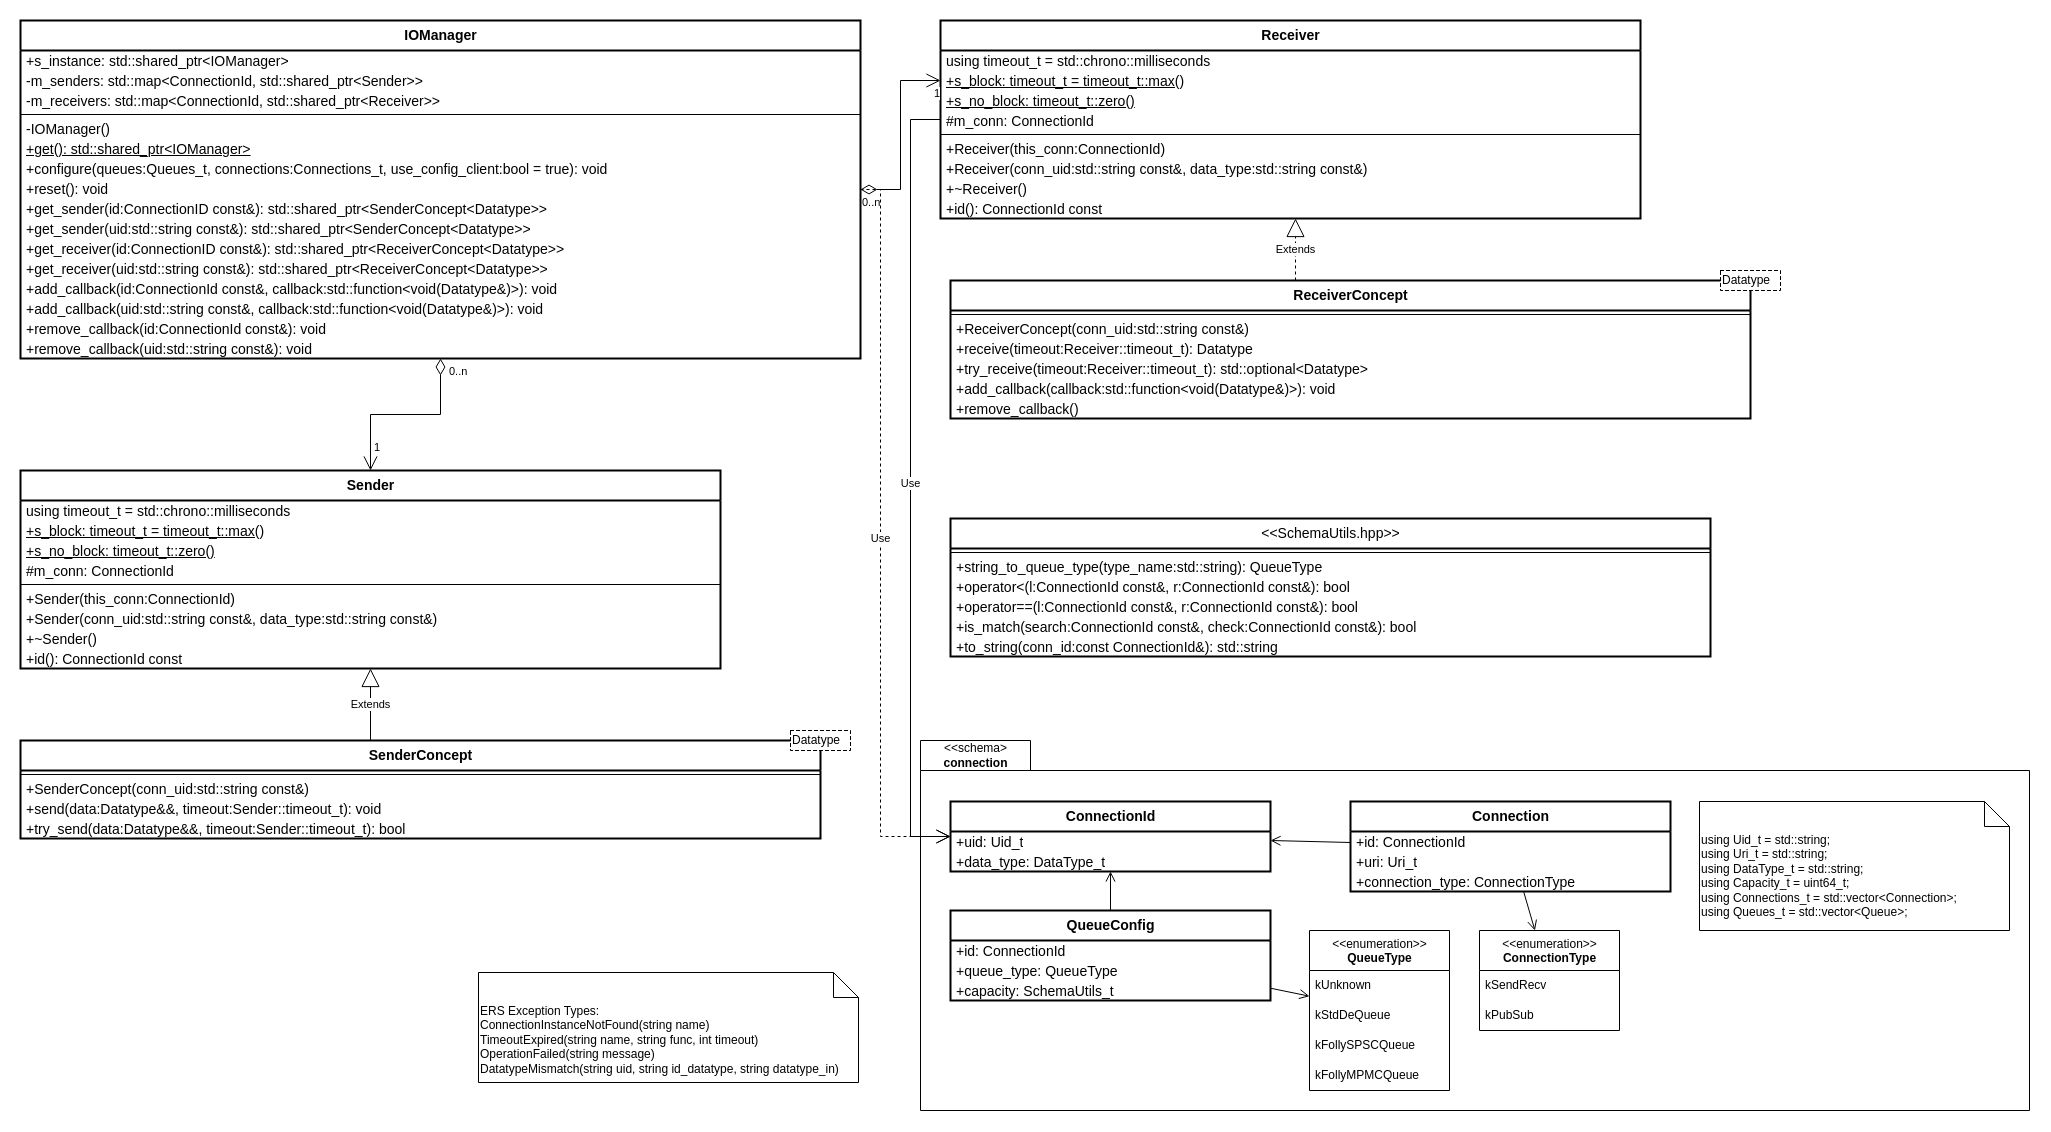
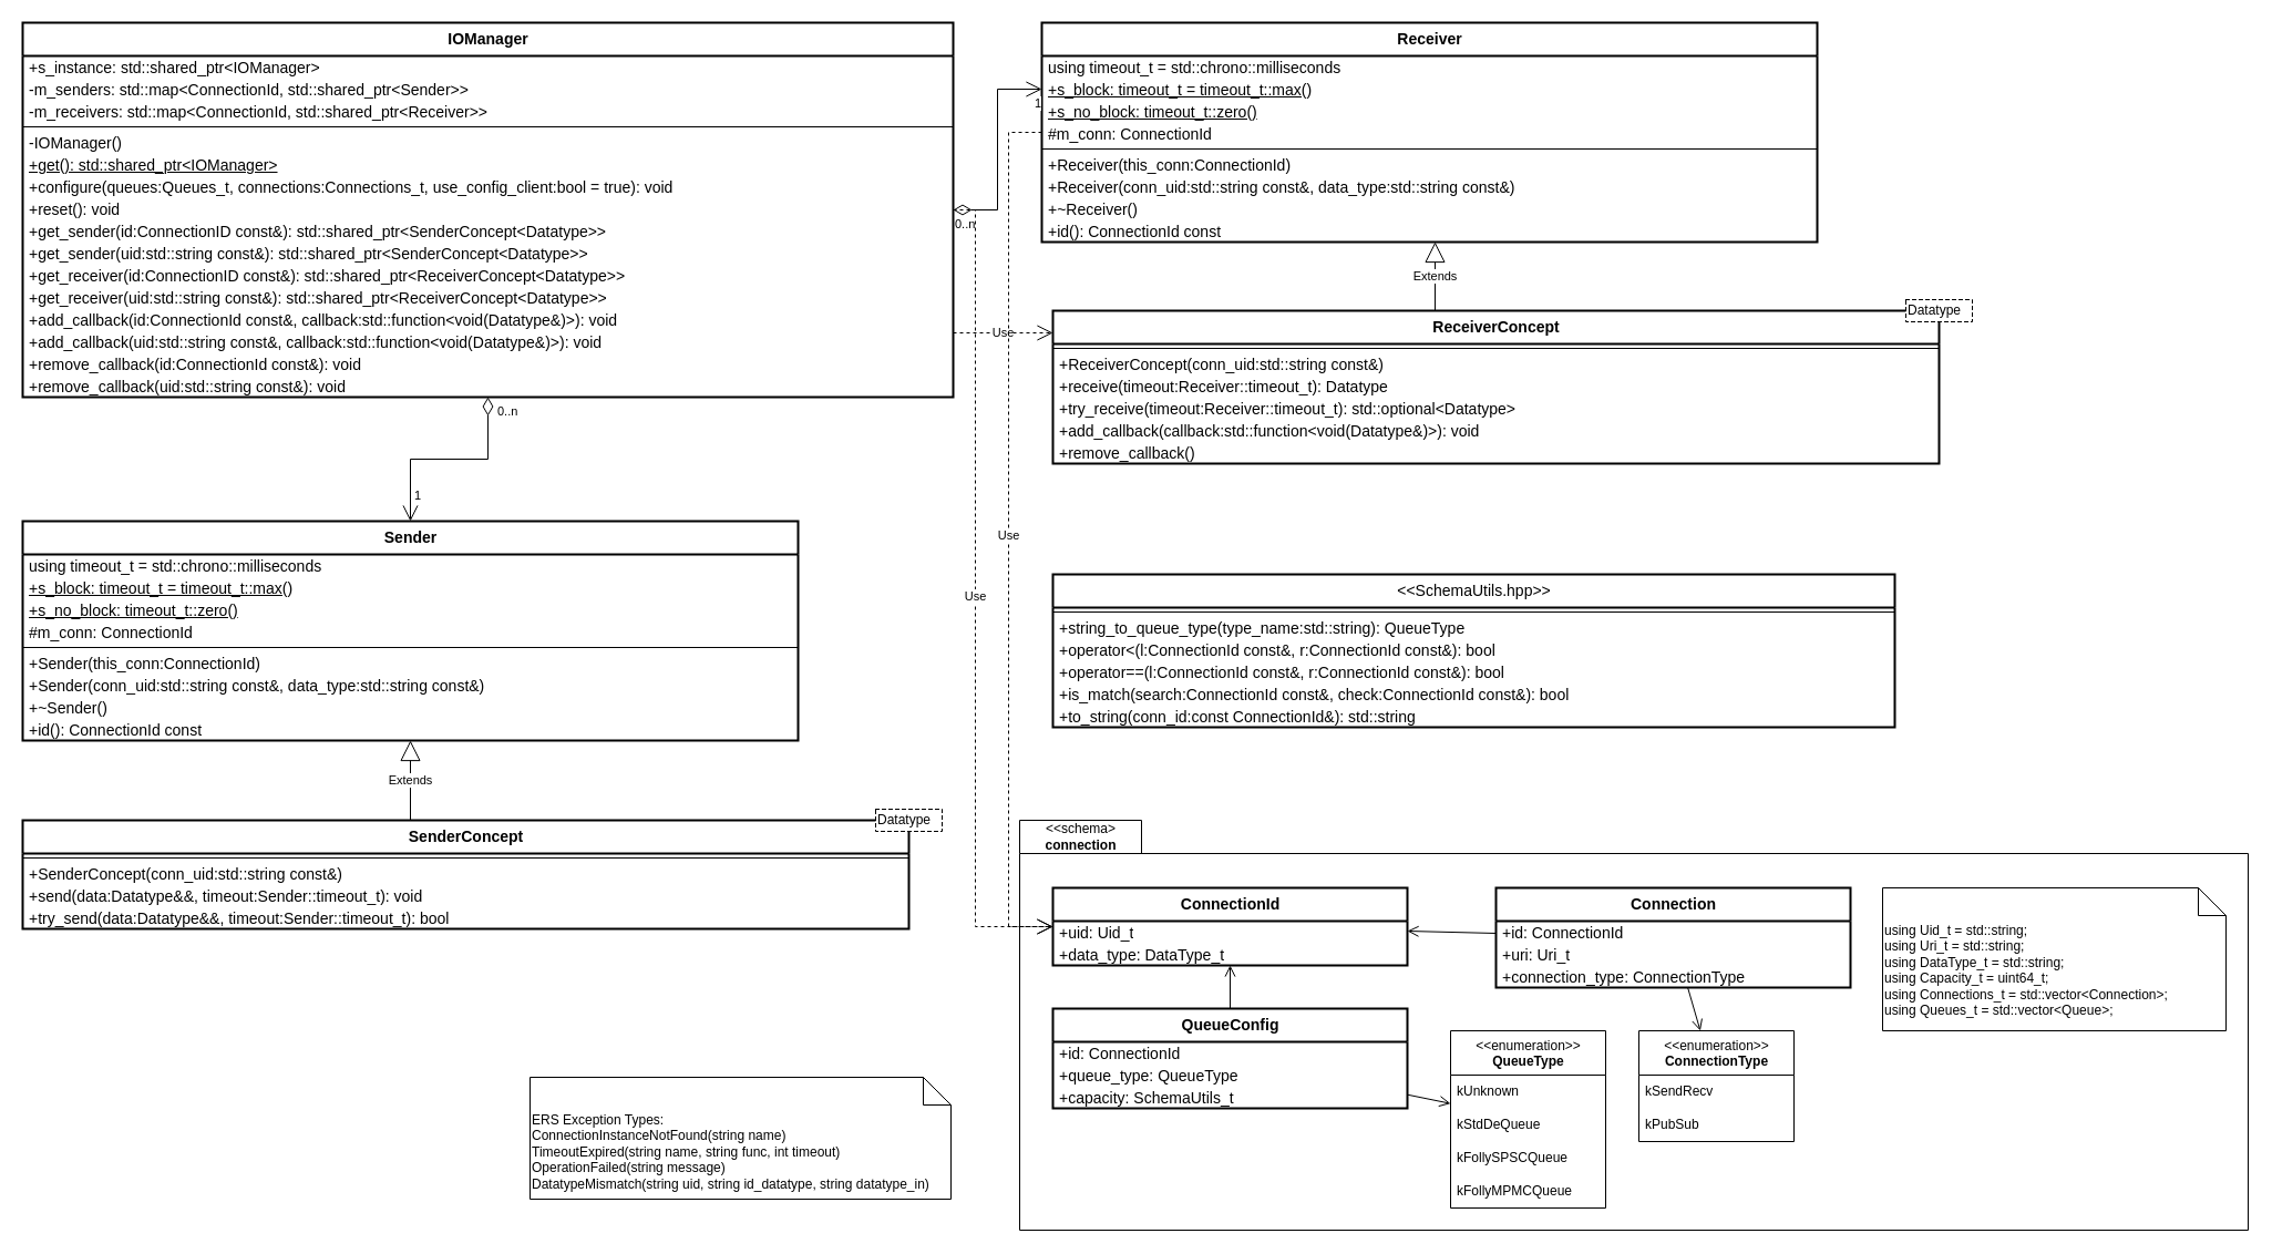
- <mxCell id="89" value="Extends" style="endArrow=block;endSize=16;endFill=0;html=1;rounded=0;edgeStyle=elbowEdgeStyle;dashed=1;" parent="1" source="63" target="19" edge="1"><mxGeometry width="160" relative="1" as="geometry"><mxPoint x="405.8" y="820" as="sourcePoint" /><mxPoint x="388.486" y="618" as="targetPoint" /></mxGeometry></mxCell>
+ <mxCell id="89" value="Extends" style="endArrow=block;endSize=16;endFill=0;html=1;rounded=0;edgeStyle=elbowEdgeStyle;" parent="1" source="63" target="19" edge="1"><mxGeometry width="160" relative="1" as="geometry"><mxPoint x="405.8" y="820" as="sourcePoint" /><mxPoint x="388.486" y="618" as="targetPoint" /></mxGeometry></mxCell>
- <mxCell id="98" value="Use" style="endArrow=open;endSize=12;dashed=0;html=1;rounded=0;edgeStyle=elbowEdgeStyle;" parent="1" source="19" target="37" edge="1"><mxGeometry width="160" relative="1" as="geometry"><mxPoint x="480.686" y="348" as="sourcePoint" /><mxPoint x="425.6" y="830" as="targetPoint" /><Array as="points"><mxPoint x="910" y="390" /><mxPoint x="920" y="440" /><mxPoint x="900" y="450" /></Array></mxGeometry></mxCell>
+ <mxCell id="98" value="Use" style="endArrow=open;endSize=12;dashed=1;html=1;rounded=0;edgeStyle=elbowEdgeStyle;" parent="1" source="19" target="37" edge="1"><mxGeometry width="160" relative="1" as="geometry"><mxPoint x="480.686" y="348" as="sourcePoint" /><mxPoint x="425.6" y="830" as="targetPoint" /><Array as="points"><mxPoint x="910" y="390" /><mxPoint x="920" y="440" /><mxPoint x="900" y="450" /></Array></mxGeometry></mxCell>
+ <mxCell id="90" value="Use" style="endArrow=open;endSize=12;dashed=1;html=1;rounded=0;edgeStyle=elbowEdgeStyle;" parent="1" source="2" target="63" edge="1"><mxGeometry width="160" relative="1" as="geometry"><mxPoint x="470.686" y="338" as="sourcePoint" /><mxPoint x="415.6" y="820" as="targetPoint" /><Array as="points"><mxPoint x="900" y="300" /></Array></mxGeometry></mxCell>
